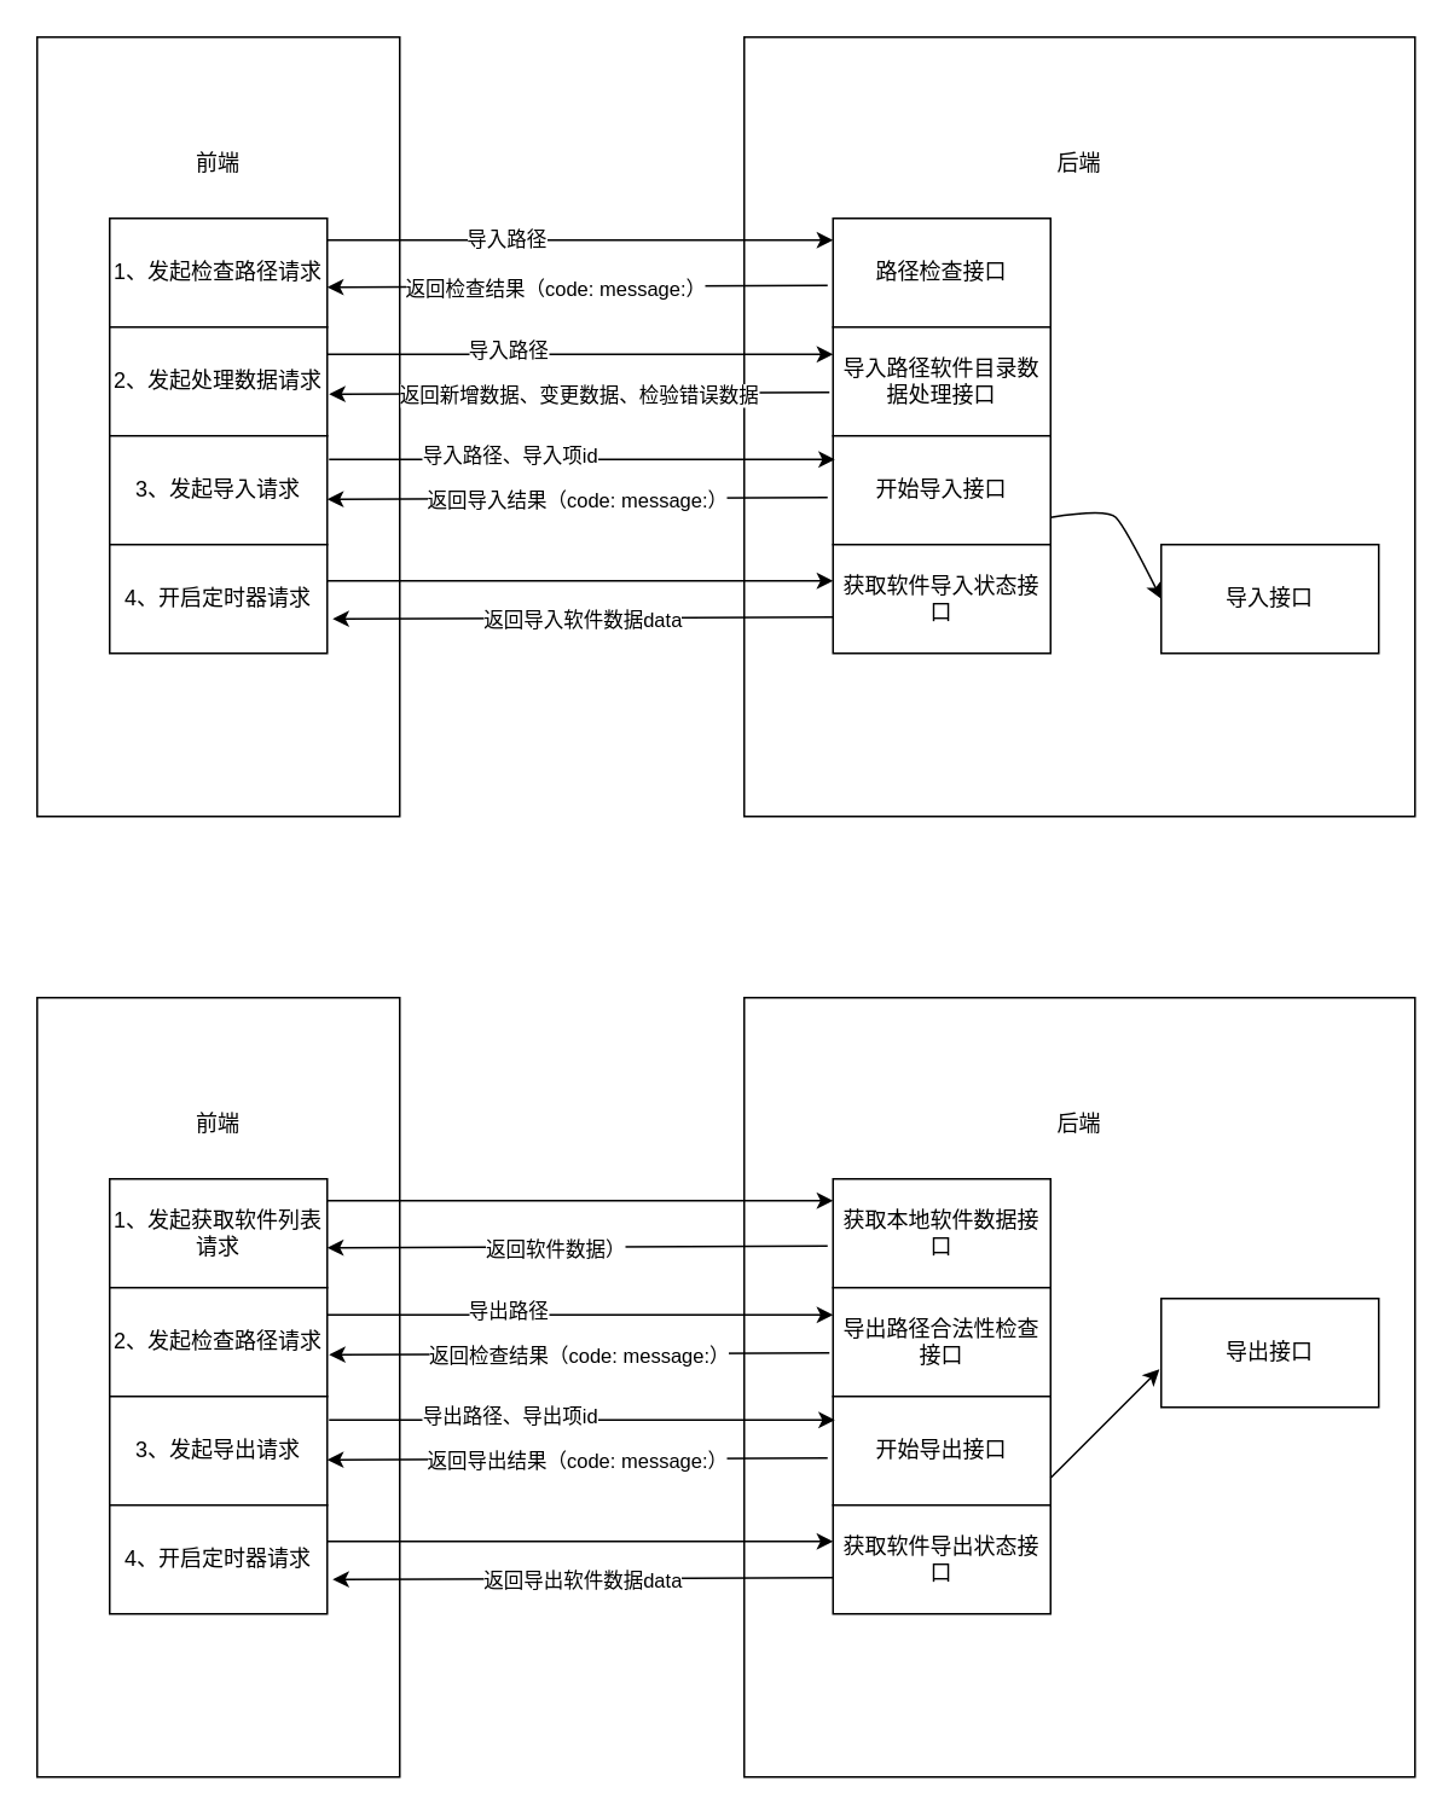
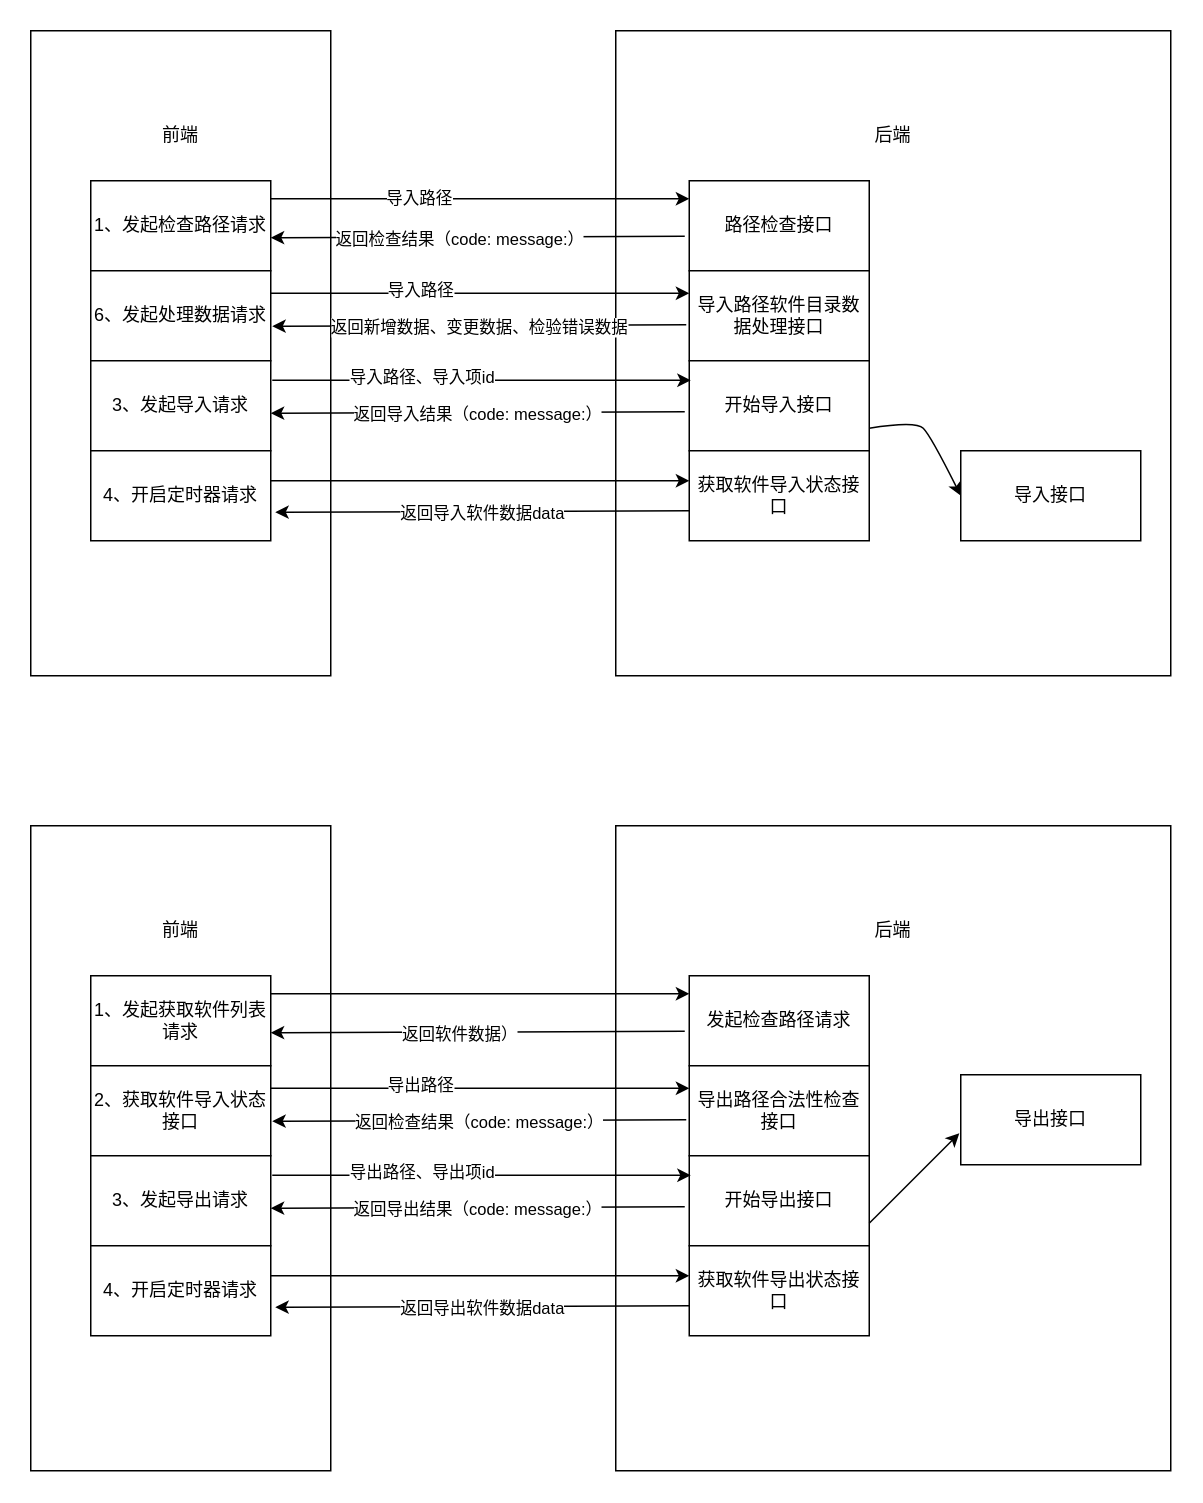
- <mxCell id="5" value="2、发起处理数据请求" style="rounded=0;whiteSpace=wrap;html=1;" parent="1" vertex="1"><mxGeometry x="60" y="180" width="120" height="60" as="geometry" /></mxCell>
+ <mxCell id="5" value="6、发起处理数据请求" style="rounded=0;whiteSpace=wrap;html=1;" parent="1" vertex="1"><mxGeometry x="60" y="180" width="120" height="60" as="geometry" /></mxCell>
- <mxCell id="37" value="获取本地软件数据接口" style="rounded=0;whiteSpace=wrap;html=1;" vertex="1" parent="1"><mxGeometry x="459" y="650" width="120" height="60" as="geometry" /></mxCell>
+ <mxCell id="37" value="发起检查路径请求" style="rounded=0;whiteSpace=wrap;html=1;" vertex="1" parent="1"><mxGeometry x="459" y="650" width="120" height="60" as="geometry" /></mxCell>
- <mxCell id="34" value="2、发起检查路径请求" style="rounded=0;whiteSpace=wrap;html=1;" vertex="1" parent="1"><mxGeometry x="60" y="710" width="120" height="60" as="geometry" /></mxCell>
+ <mxCell id="34" value="2、获取软件导入状态接口" style="rounded=0;whiteSpace=wrap;html=1;" vertex="1" parent="1"><mxGeometry x="60" y="710" width="120" height="60" as="geometry" /></mxCell>
